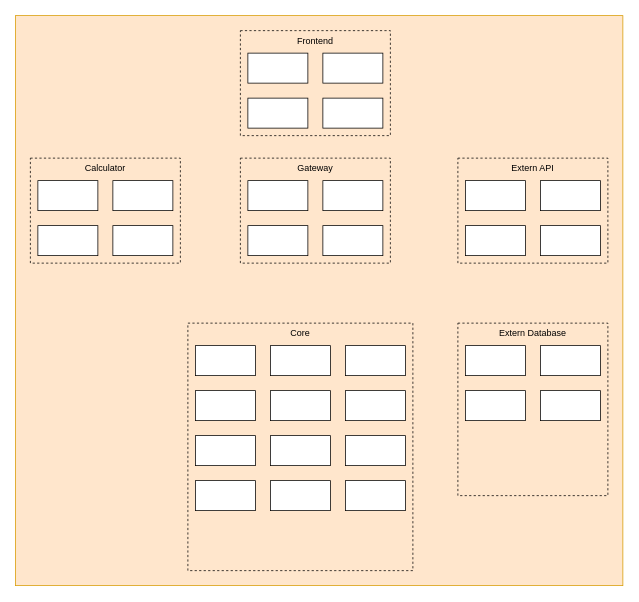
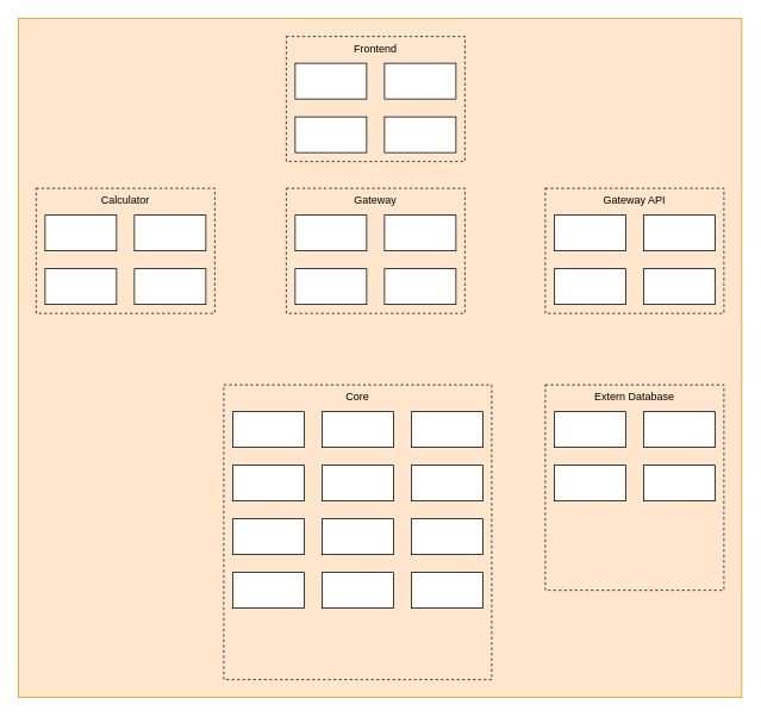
- <mxCell id="21" value="&lt;div&gt;Extern API&lt;/div&gt;&lt;div&gt;&lt;br&gt;&lt;/div&gt;" style="rounded=0;whiteSpace=wrap;html=1;dashed=1;fillColor=none;verticalAlign=top;" parent="1" vertex="1"><mxGeometry x="610" y="210" width="200" height="140" as="geometry" /></mxCell>
+ <mxCell id="21" value="&lt;div&gt;Gateway API&lt;/div&gt;&lt;div&gt;&lt;br&gt;&lt;/div&gt;" style="rounded=0;whiteSpace=wrap;html=1;dashed=1;fillColor=none;verticalAlign=top;" parent="1" vertex="1"><mxGeometry x="610" y="210" width="200" height="140" as="geometry" /></mxCell>
